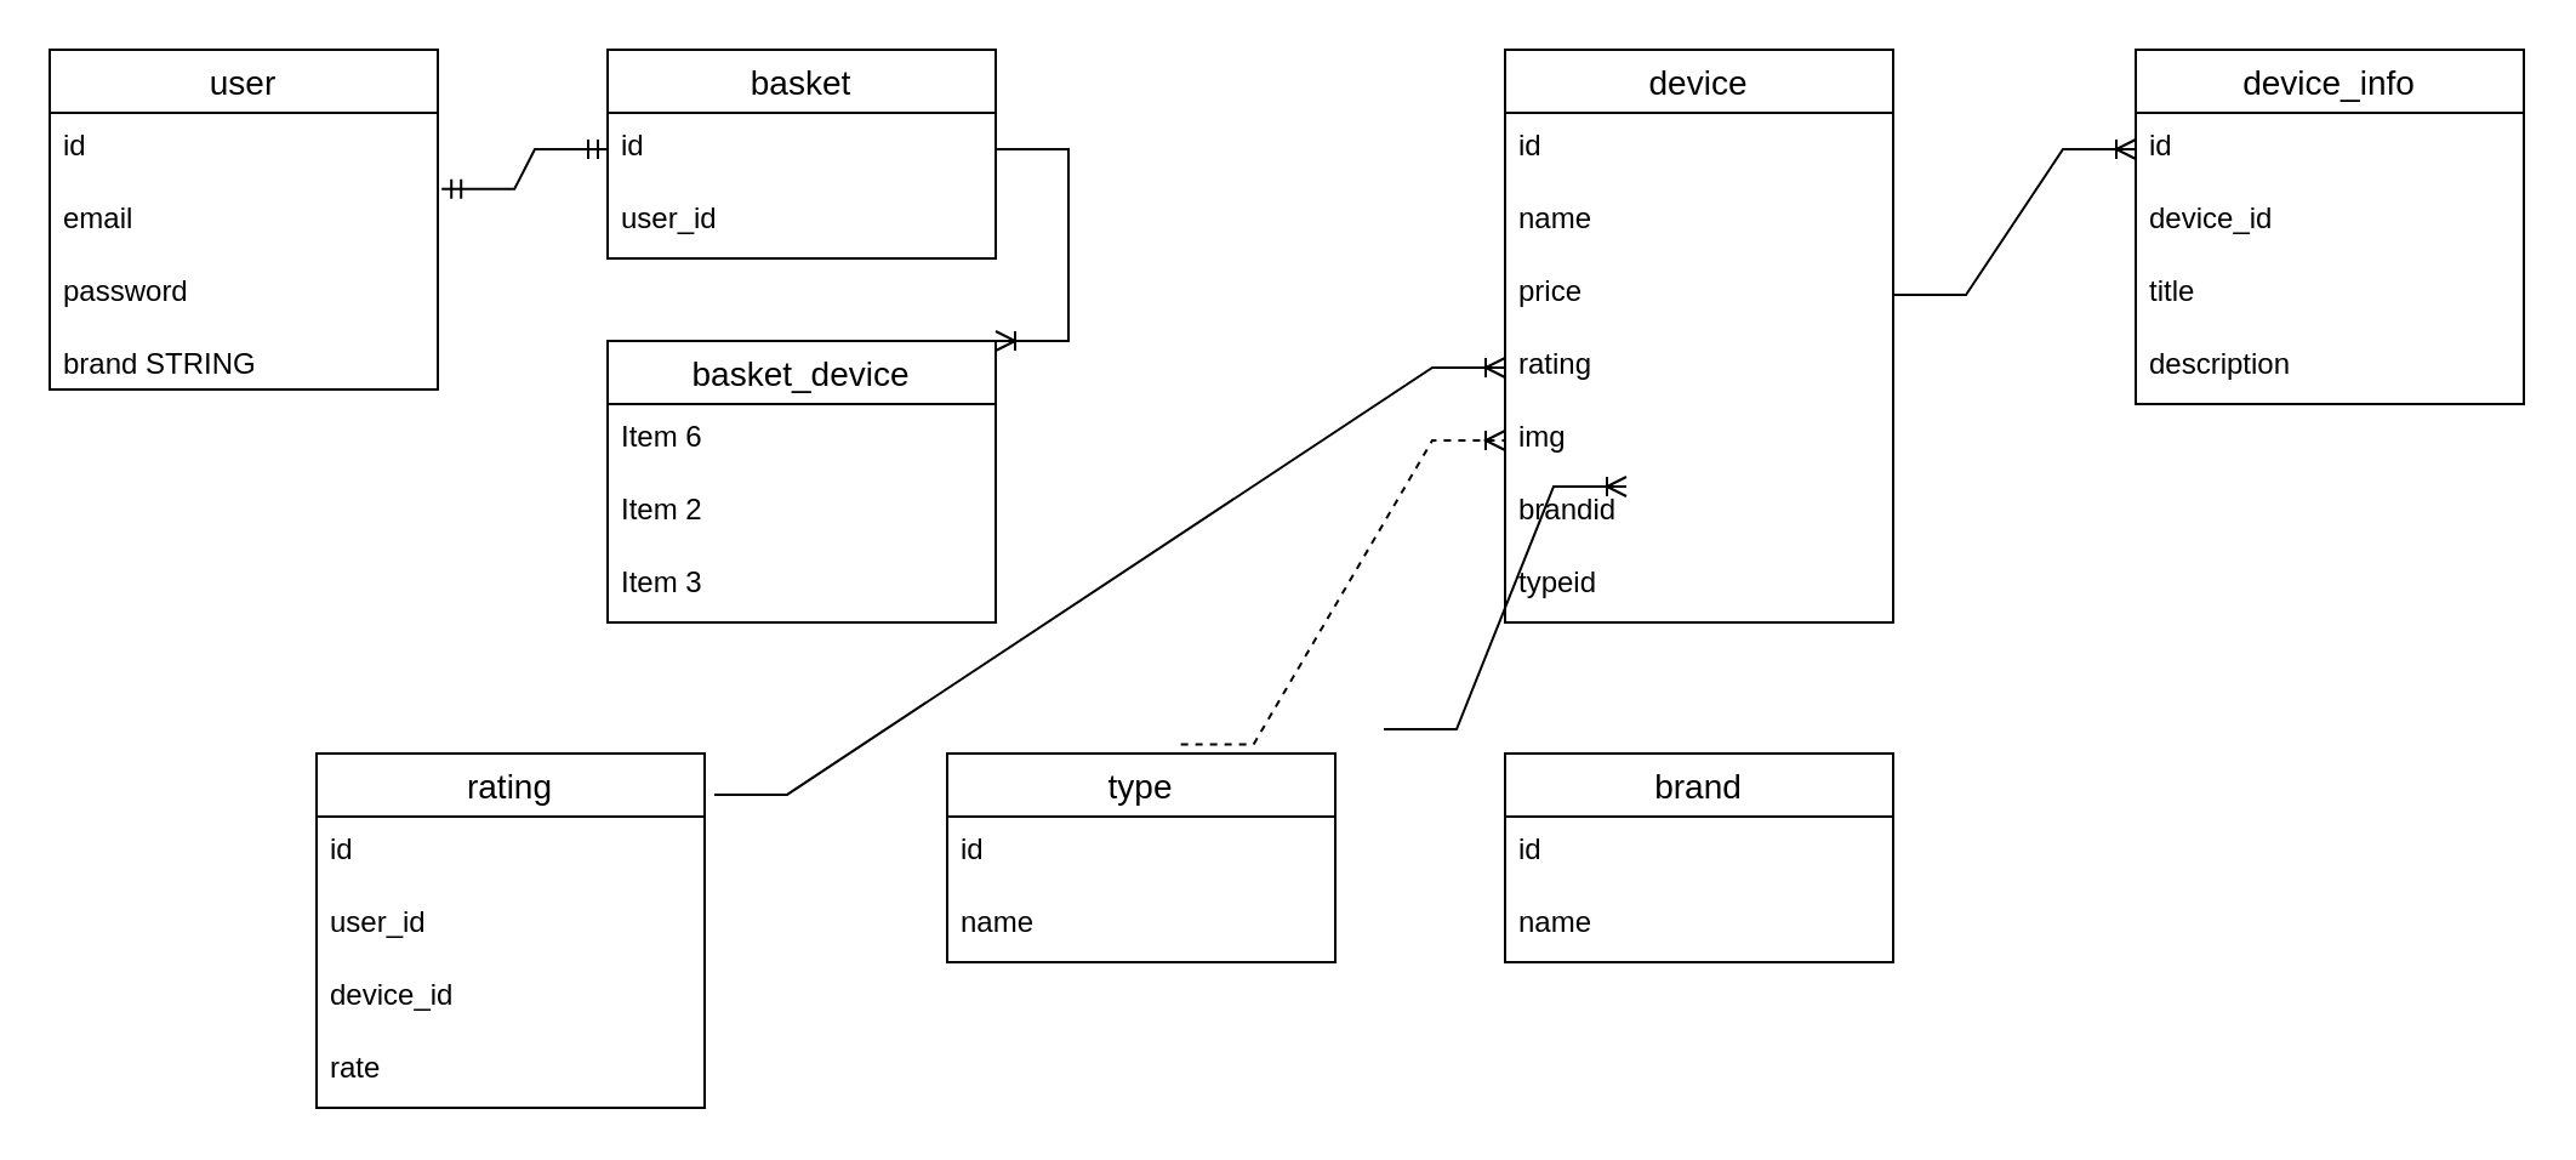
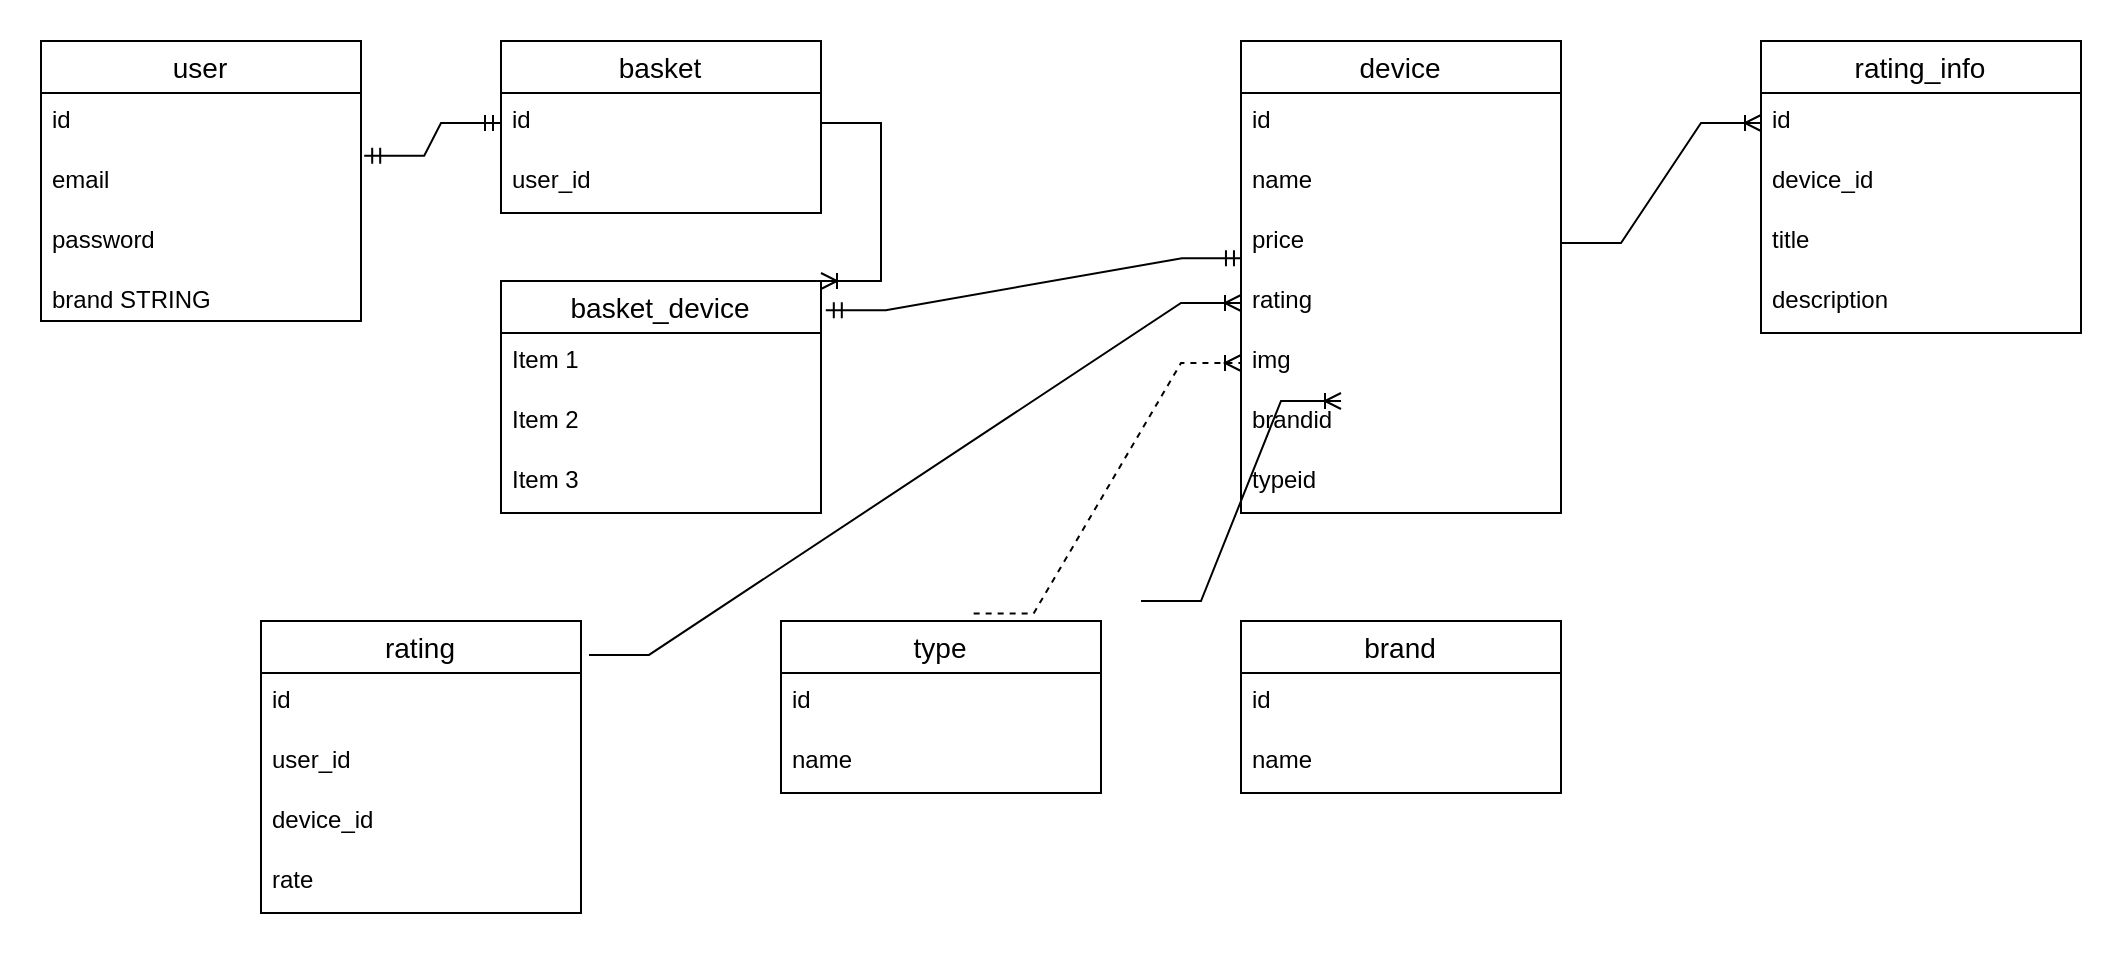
- <mxCell id="26" value="device_info" style="swimlane;fontStyle=0;childLayout=stackLayout;horizontal=1;startSize=26;horizontalStack=0;resizeParent=1;resizeParentMax=0;resizeLast=0;collapsible=1;marginBottom=0;align=center;fontSize=14;" vertex="1" parent="1"><mxGeometry x="880" y="20" width="160" height="146" as="geometry" /></mxCell>
+ <mxCell id="26" value="rating_info" style="swimlane;fontStyle=0;childLayout=stackLayout;horizontal=1;startSize=26;horizontalStack=0;resizeParent=1;resizeParentMax=0;resizeLast=0;collapsible=1;marginBottom=0;align=center;fontSize=14;" vertex="1" parent="1"><mxGeometry x="880" y="20" width="160" height="146" as="geometry" /></mxCell>
+ <mxCell id="37" value="" style="edgeStyle=entityRelationEdgeStyle;fontSize=12;html=1;endArrow=ERmandOne;startArrow=ERmandOne;rounded=0;exitX=1.015;exitY=0.126;exitDx=0;exitDy=0;exitPerimeter=0;entryX=0.003;entryY=0.753;entryDx=0;entryDy=0;entryPerimeter=0;" edge="1" parent="1" source="32" target="14"><mxGeometry width="100" height="100" relative="1" as="geometry"><mxPoint x="470" y="240" as="sourcePoint" /><mxPoint x="570" y="140" as="targetPoint" /></mxGeometry></mxCell>
- <mxCell id="33" value="Item 6" style="text;strokeColor=none;fillColor=none;spacingLeft=4;spacingRight=4;overflow=hidden;rotatable=0;points=[[0,0.5],[1,0.5]];portConstraint=eastwest;fontSize=12;" vertex="1" parent="32"><mxGeometry y="26" width="160" height="30" as="geometry" /></mxCell>
+ <mxCell id="33" value="Item 1" style="text;strokeColor=none;fillColor=none;spacingLeft=4;spacingRight=4;overflow=hidden;rotatable=0;points=[[0,0.5],[1,0.5]];portConstraint=eastwest;fontSize=12;" vertex="1" parent="32"><mxGeometry y="26" width="160" height="30" as="geometry" /></mxCell>
